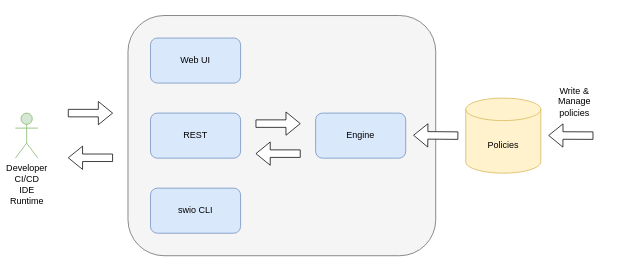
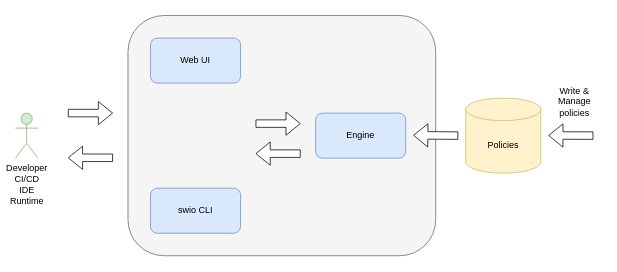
- <mxCell id="4" value="REST" style="rounded=1;whiteSpace=wrap;html=1;fillColor=#dae8fc;strokeColor=#6c8ebf;" parent="1" vertex="1"><mxGeometry x="200" y="150" width="120" height="60" as="geometry" /></mxCell>
